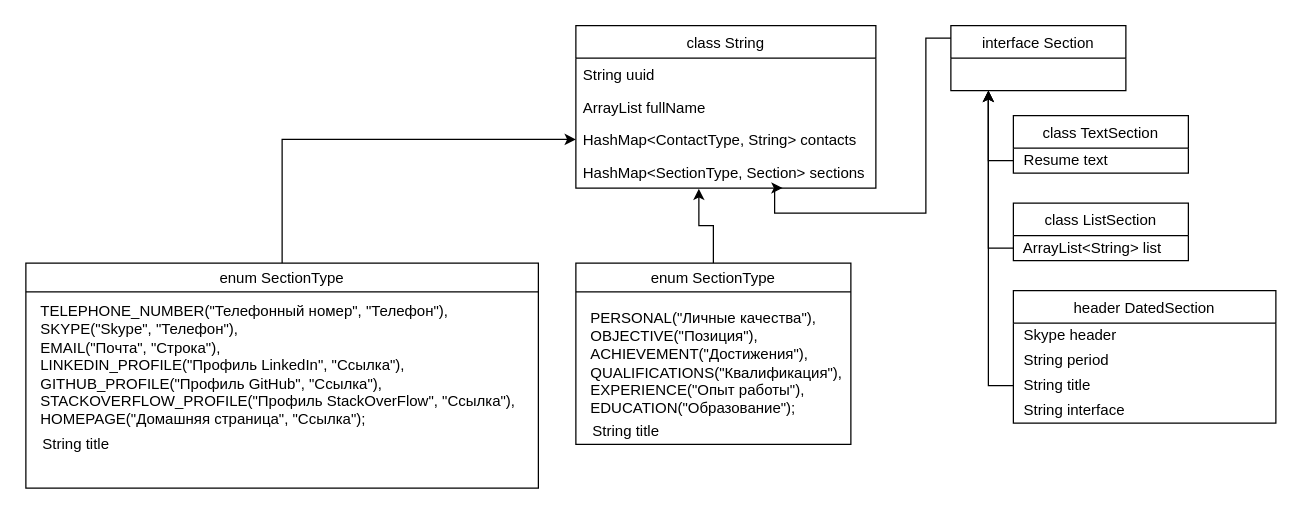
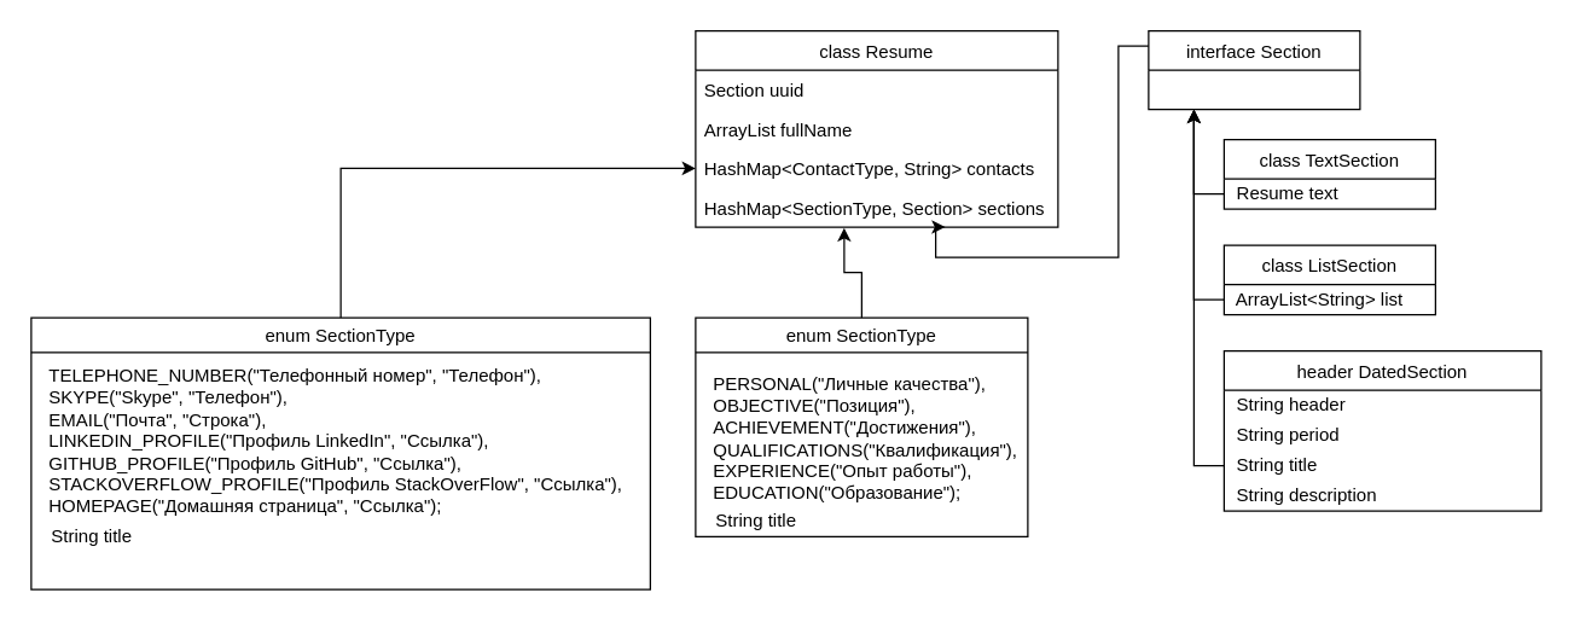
- <mxCell id="2" value="class String" style="swimlane;fontStyle=0;childLayout=stackLayout;horizontal=1;startSize=26;fillColor=none;horizontalStack=0;resizeParent=1;resizeParentMax=0;resizeLast=0;collapsible=1;marginBottom=0;" vertex="1" parent="1"><mxGeometry x="460" y="20" width="240" height="130" as="geometry" /></mxCell>
+ <mxCell id="2" value="class Resume" style="swimlane;fontStyle=0;childLayout=stackLayout;horizontal=1;startSize=26;fillColor=none;horizontalStack=0;resizeParent=1;resizeParentMax=0;resizeLast=0;collapsible=1;marginBottom=0;" vertex="1" parent="1"><mxGeometry x="460" y="20" width="240" height="130" as="geometry" /></mxCell>
- <mxCell id="3" value="String uuid" style="text;strokeColor=none;fillColor=none;align=left;verticalAlign=top;spacingLeft=4;spacingRight=4;overflow=hidden;rotatable=0;points=[[0,0.5],[1,0.5]];portConstraint=eastwest;" vertex="1" parent="2"><mxGeometry y="26" width="240" height="26" as="geometry" /></mxCell>
+ <mxCell id="3" value="Section uuid" style="text;strokeColor=none;fillColor=none;align=left;verticalAlign=top;spacingLeft=4;spacingRight=4;overflow=hidden;rotatable=0;points=[[0,0.5],[1,0.5]];portConstraint=eastwest;" vertex="1" parent="2"><mxGeometry y="26" width="240" height="26" as="geometry" /></mxCell>
- <mxCell id="18" value="&amp;nbsp; Skype header" style="text;html=1;align=left;verticalAlign=middle;resizable=0;points=[];autosize=1;strokeColor=none;fillColor=none;" vertex="1" parent="17"><mxGeometry y="26" width="210" height="20" as="geometry" /></mxCell>
+ <mxCell id="18" value="&amp;nbsp; String header" style="text;html=1;align=left;verticalAlign=middle;resizable=0;points=[];autosize=1;strokeColor=none;fillColor=none;" vertex="1" parent="17"><mxGeometry y="26" width="210" height="20" as="geometry" /></mxCell>
- <mxCell id="21" value="&amp;nbsp; String interface" style="text;html=1;align=left;verticalAlign=middle;resizable=0;points=[];autosize=1;strokeColor=none;fillColor=none;" vertex="1" parent="17"><mxGeometry y="86" width="210" height="20" as="geometry" /></mxCell>
+ <mxCell id="21" value="&amp;nbsp; String description" style="text;html=1;align=left;verticalAlign=middle;resizable=0;points=[];autosize=1;strokeColor=none;fillColor=none;" vertex="1" parent="17"><mxGeometry y="86" width="210" height="20" as="geometry" /></mxCell>
